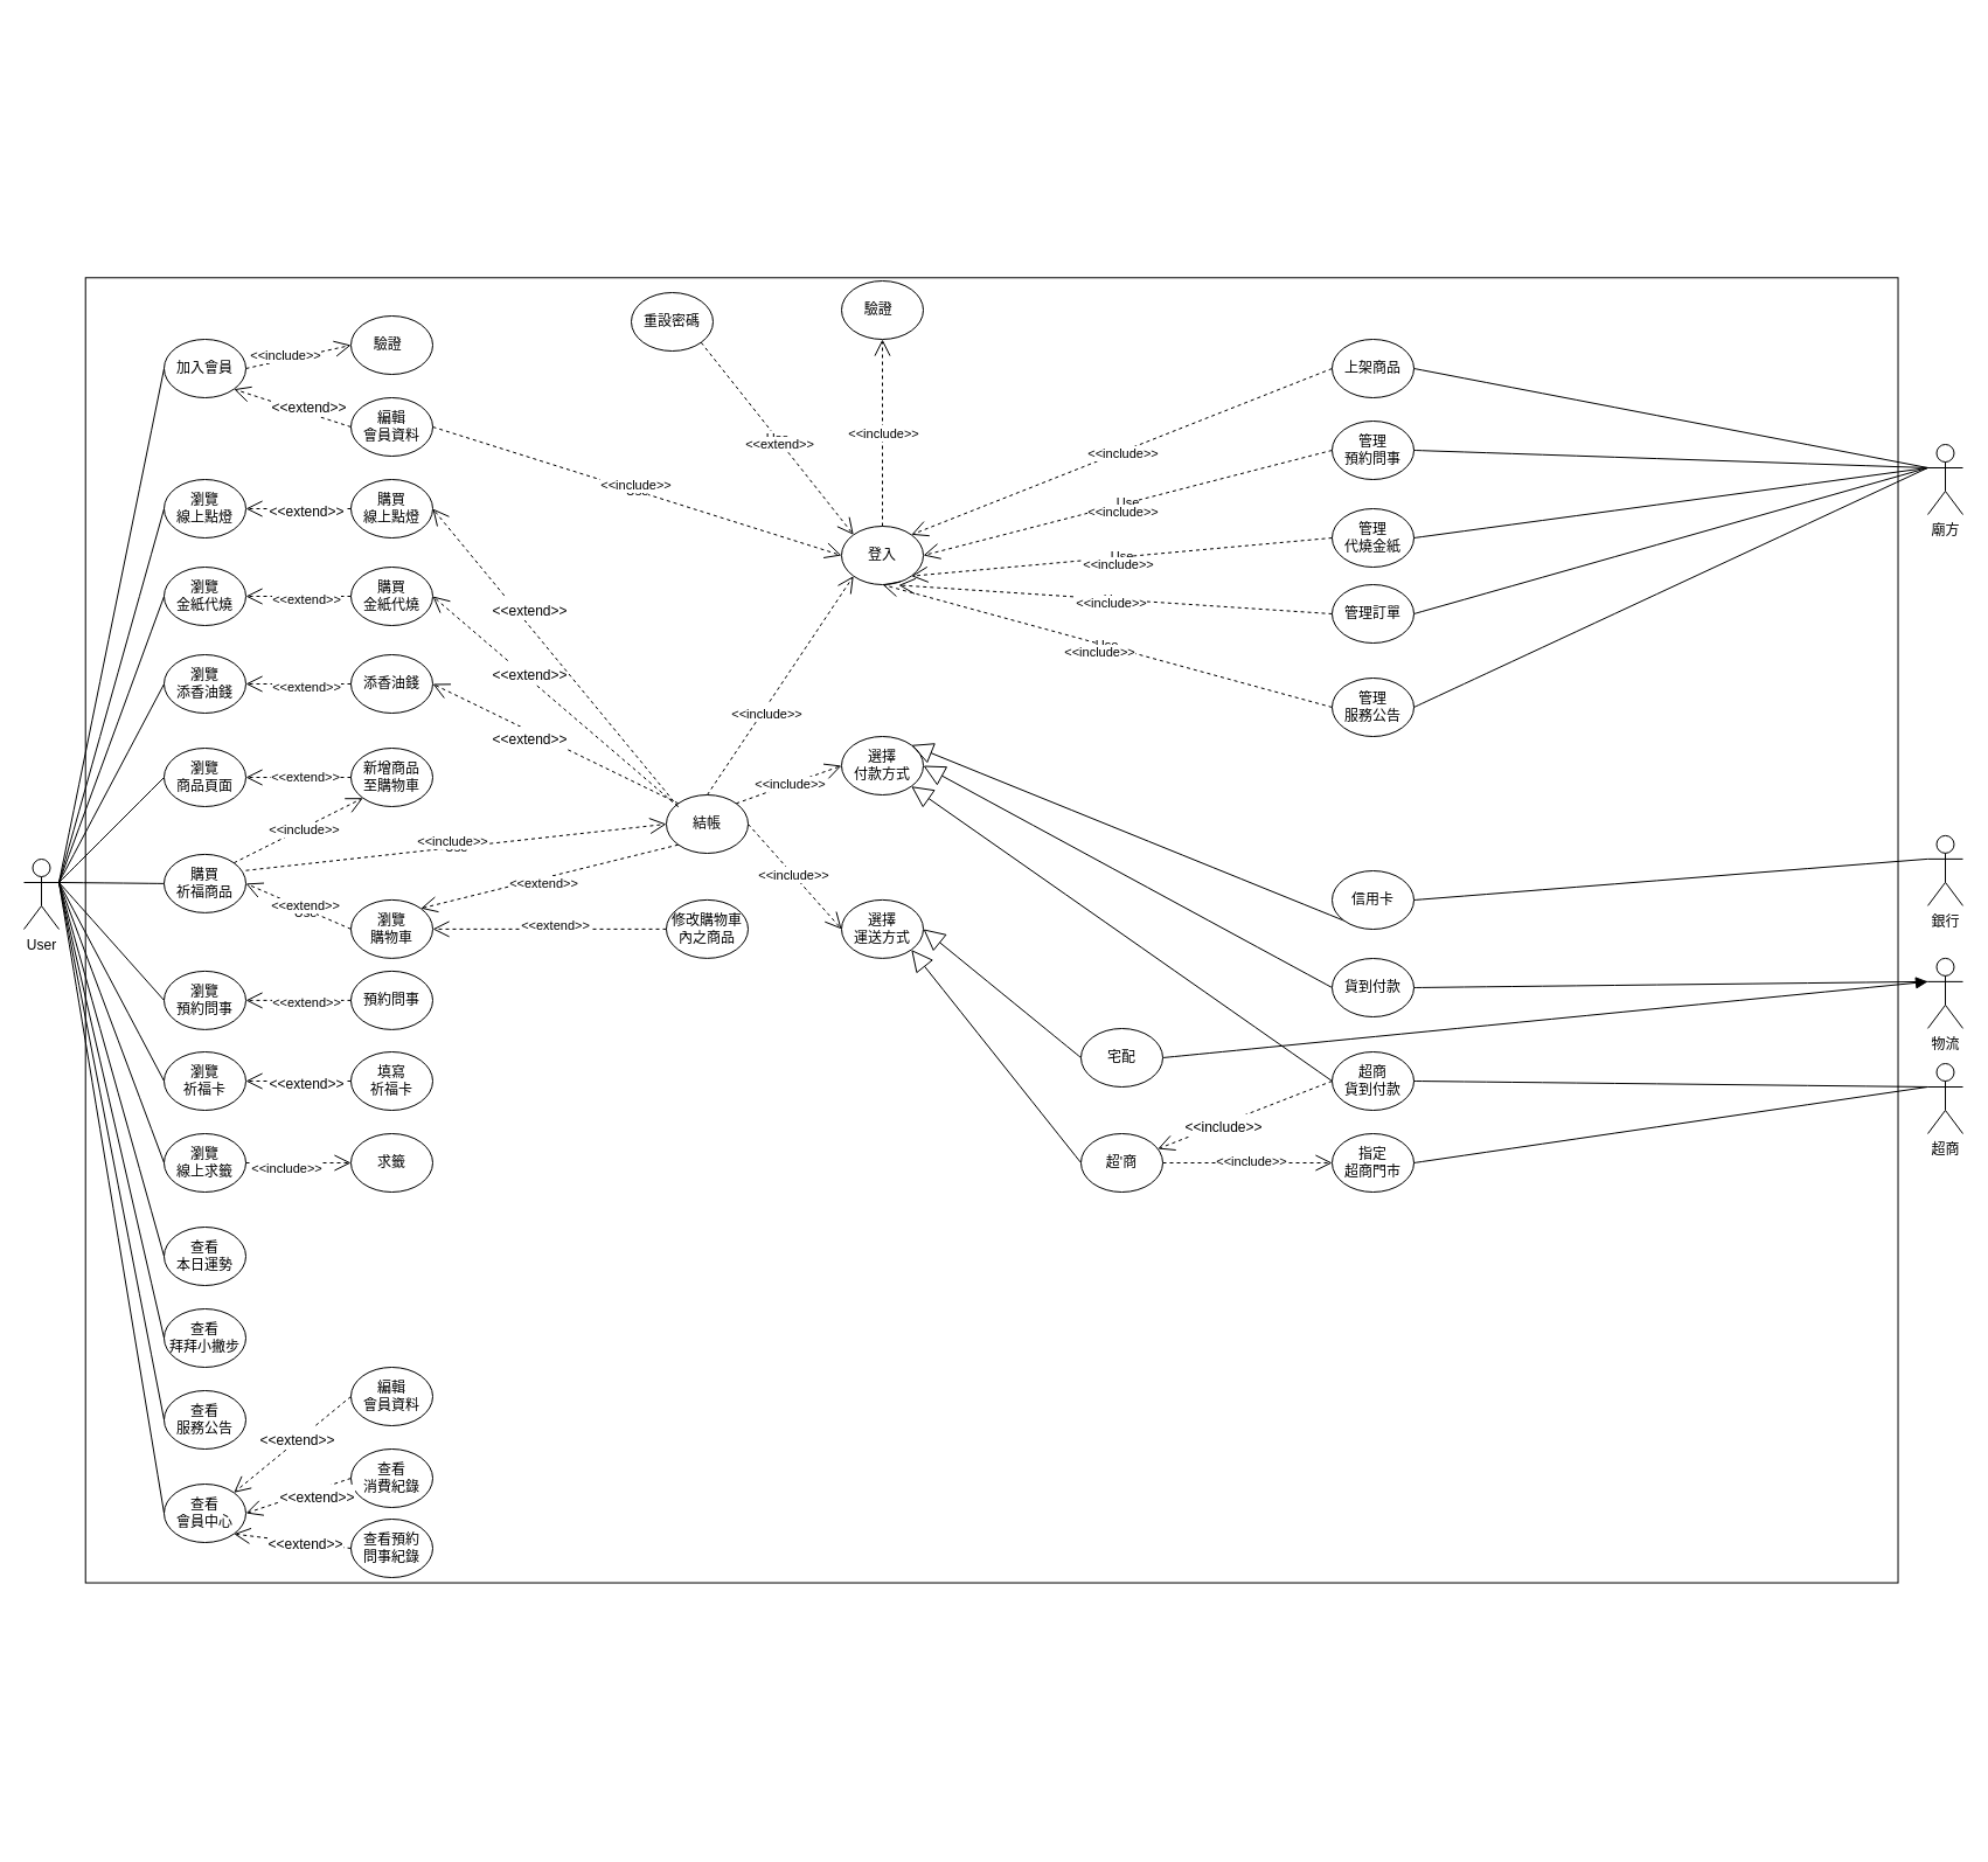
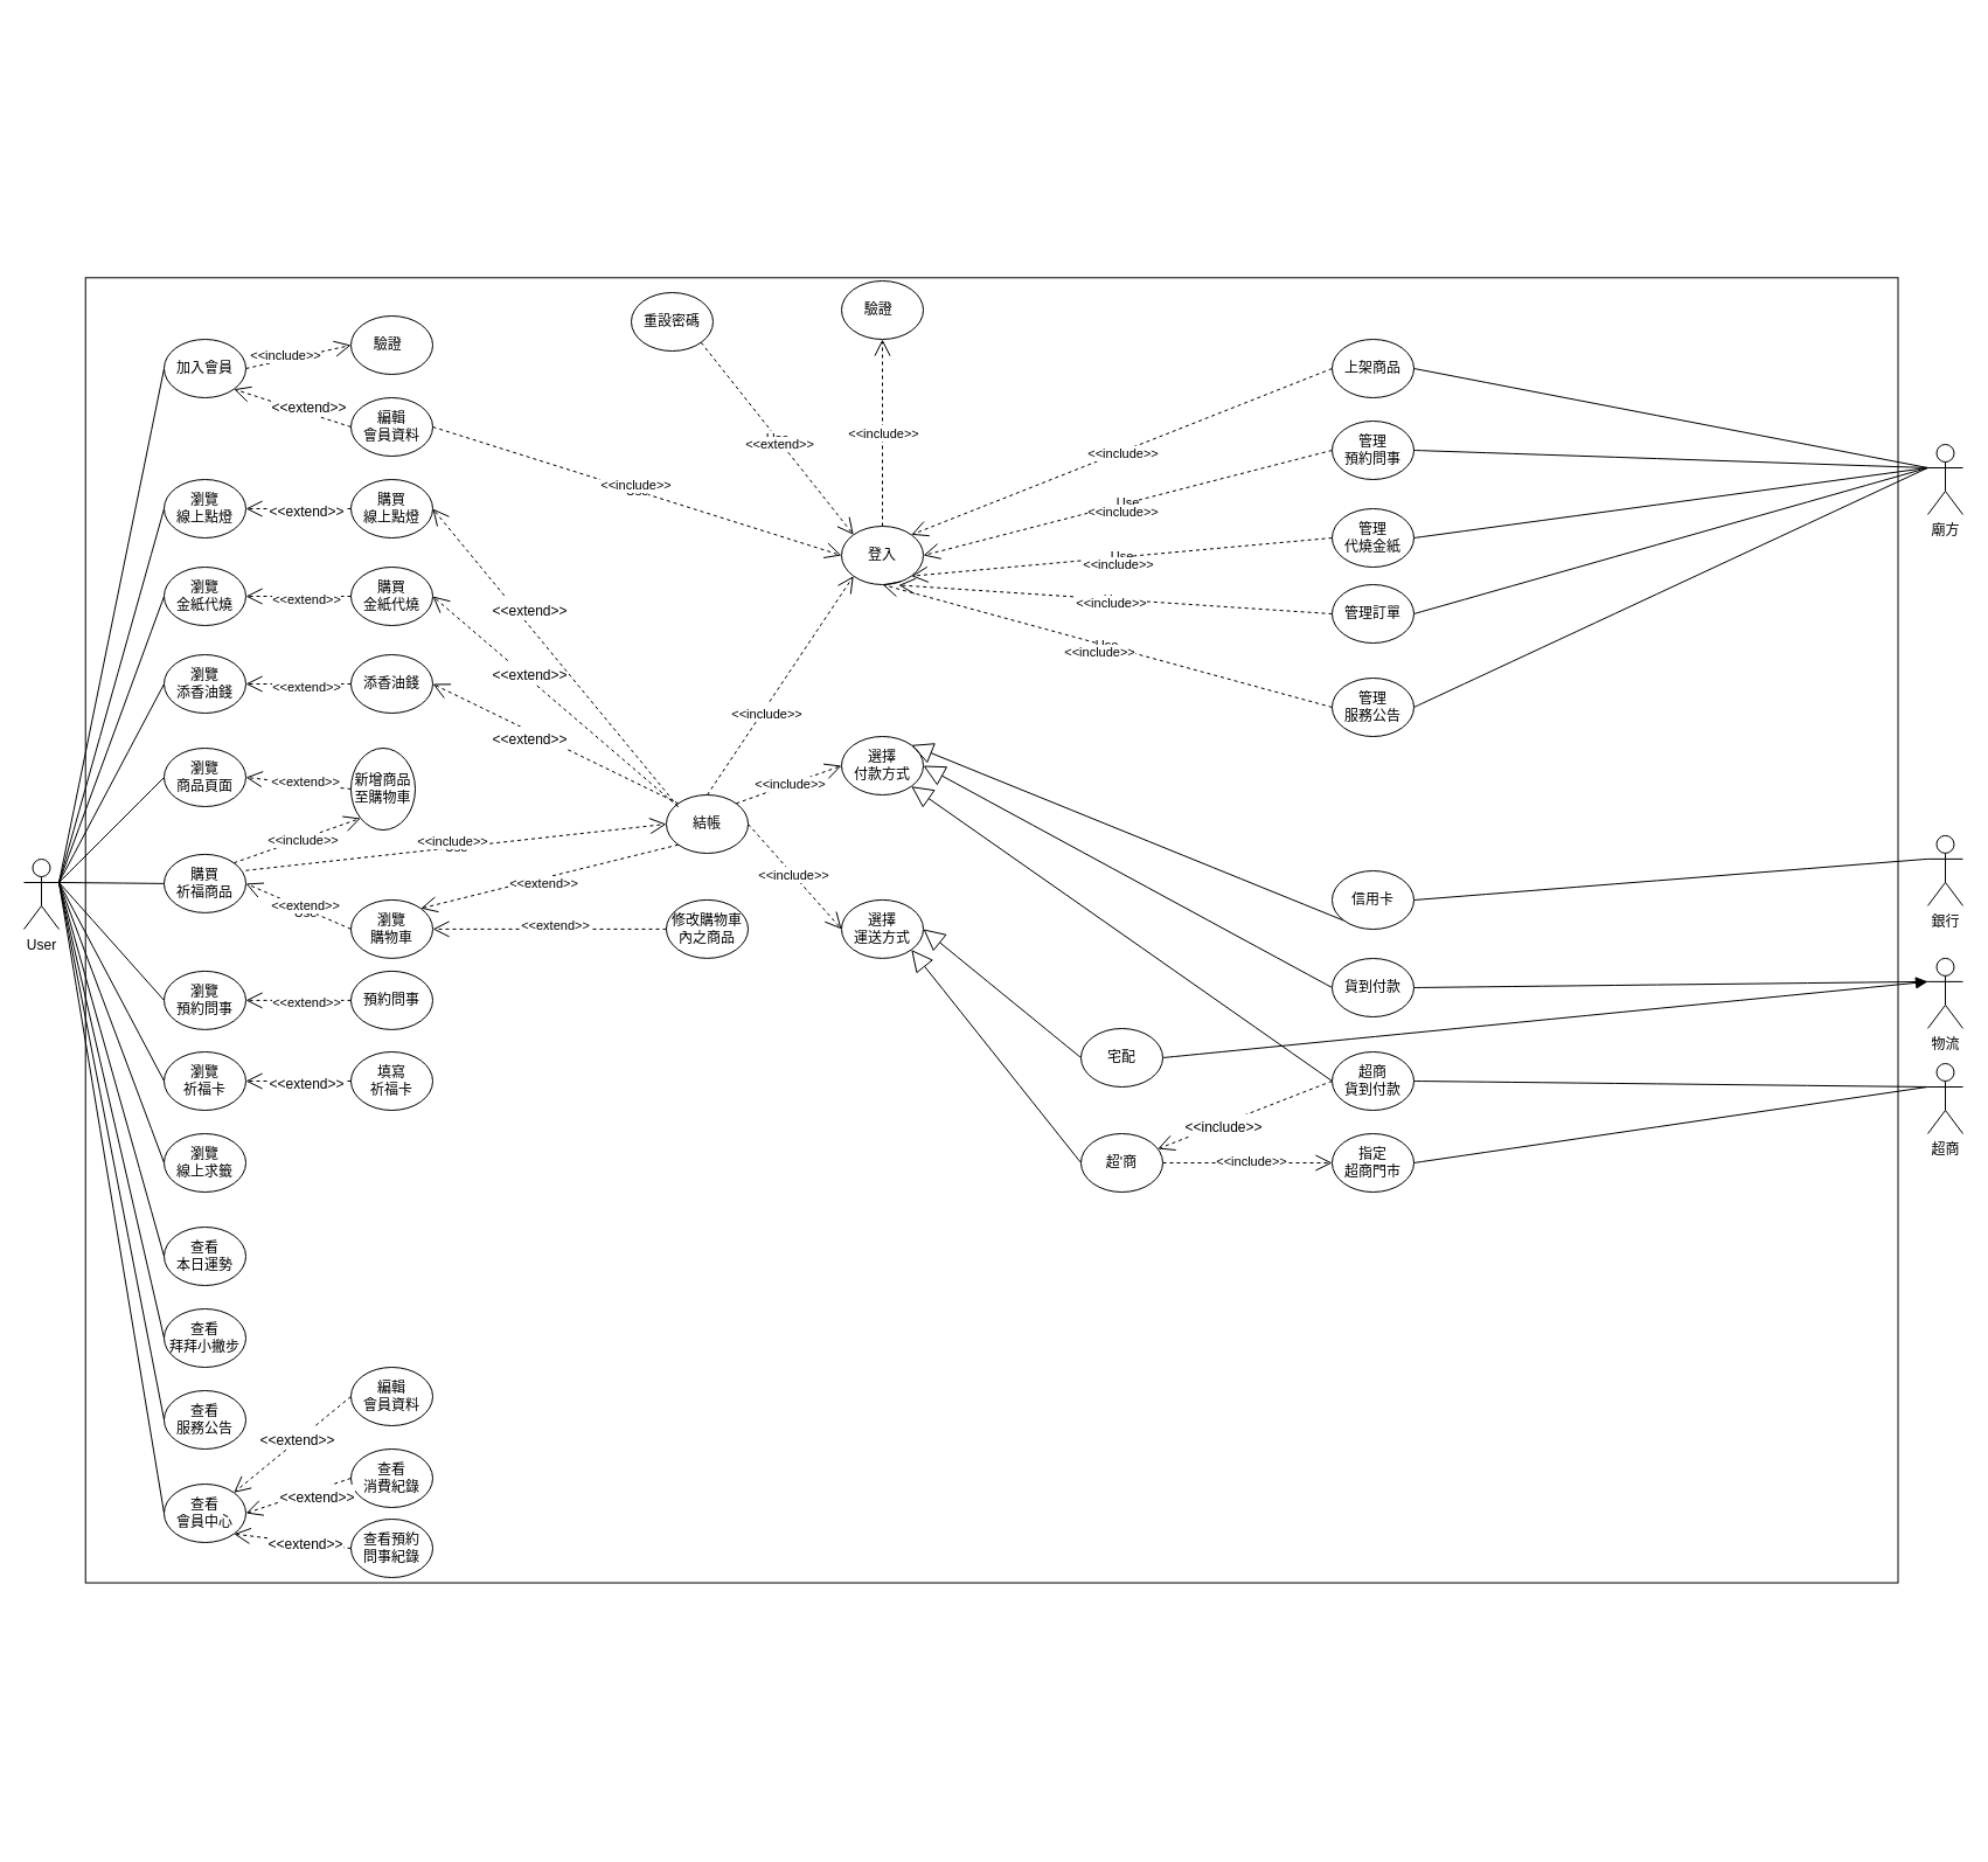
- <mxCell id="42" value="新增商品&lt;br&gt;至購物車" style="ellipse;whiteSpace=wrap;html=1;" vertex="1" parent="1"><mxGeometry x="300" y="640" width="70" height="50" as="geometry" /></mxCell>
+ <mxCell id="42" value="新增商品&lt;br&gt;至購物車" style="ellipse;whiteSpace=wrap;html=1;" vertex="1" parent="1"><mxGeometry x="300" y="640" width="55" height="70" as="geometry" /></mxCell>
- <mxCell id="126" value="&amp;lt;&amp;lt;include&amp;gt;&amp;gt;" style="endArrow=open;endSize=12;dashed=1;html=1;rounded=0;exitX=1;exitY=0.5;exitDx=0;exitDy=0;entryX=0;entryY=0.5;entryDx=0;entryDy=0;" edge="1" parent="1" source="15" target="125"><mxGeometry x="-0.212" y="-5" width="160" relative="1" as="geometry"><mxPoint x="615" y="690" as="sourcePoint" /><mxPoint x="740" y="503" as="targetPoint" /><mxPoint as="offset" /></mxGeometry></mxCell>
- <mxCell id="125" value="求籤" style="ellipse;whiteSpace=wrap;html=1;" vertex="1" parent="1"><mxGeometry x="300" y="970" width="70" height="50" as="geometry" /></mxCell>
